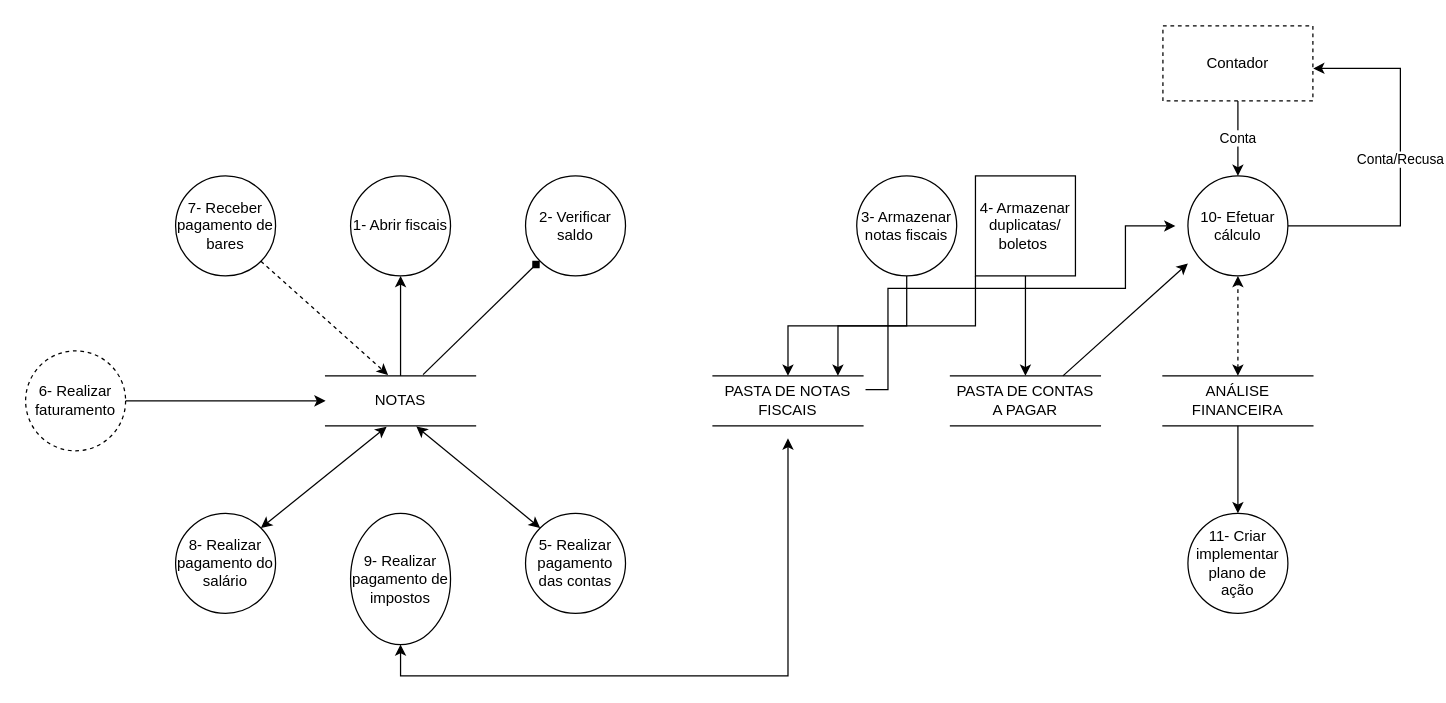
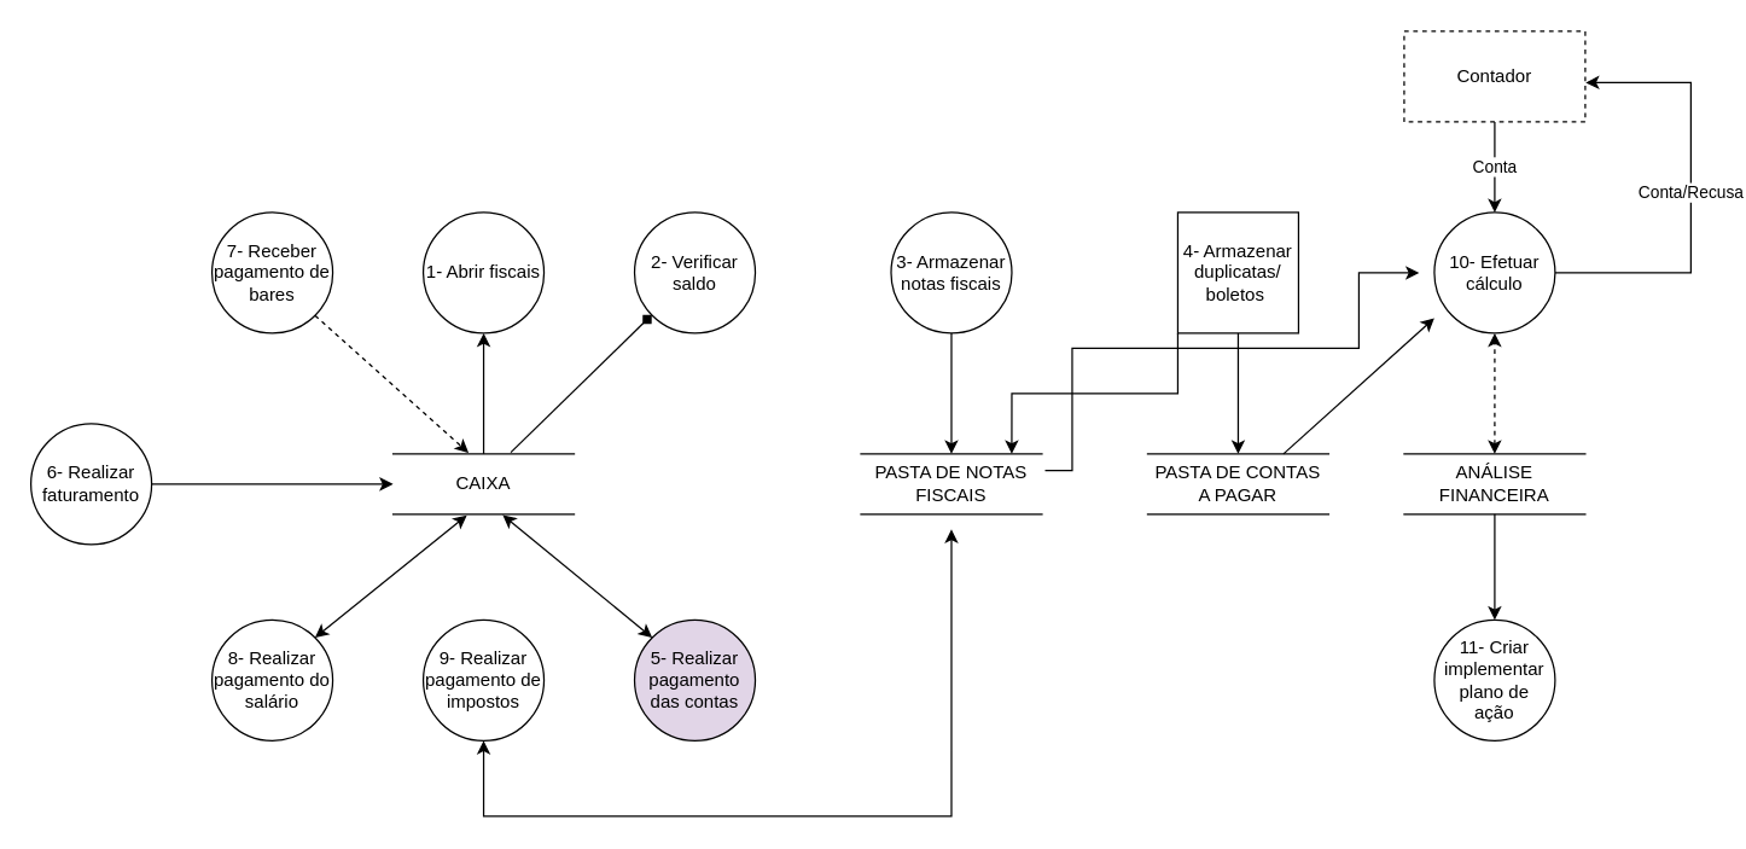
- <mxCell id="8" value="3- Armazenar notas fiscais" style="ellipse;whiteSpace=wrap;html=1;aspect=fixed;" parent="1" vertex="1"><mxGeometry x="685" y="140" width="80" height="80" as="geometry" /></mxCell>
+ <mxCell id="8" value="3- Armazenar notas fiscais" style="ellipse;whiteSpace=wrap;html=1;aspect=fixed;" parent="1" vertex="1"><mxGeometry x="590" y="140" width="80" height="80" as="geometry" /></mxCell>
- <mxCell id="15" value="6- Realizar faturamento" style="ellipse;whiteSpace=wrap;html=1;aspect=fixed;dashed=1;" parent="1" vertex="1"><mxGeometry x="20" y="280" width="80" height="80" as="geometry" /></mxCell>
+ <mxCell id="15" value="6- Realizar faturamento" style="ellipse;whiteSpace=wrap;html=1;aspect=fixed;" parent="1" vertex="1"><mxGeometry x="20" y="280" width="80" height="80" as="geometry" /></mxCell>
- <mxCell id="6" value="NOTAS" style="shape=partialRectangle;whiteSpace=wrap;html=1;left=0;right=0;fillColor=none;" parent="1" vertex="1"><mxGeometry x="260" y="300" width="120" height="40" as="geometry" /></mxCell>
+ <mxCell id="6" value="CAIXA" style="shape=partialRectangle;whiteSpace=wrap;html=1;left=0;right=0;fillColor=none;" parent="1" vertex="1"><mxGeometry x="260" y="300" width="120" height="40" as="geometry" /></mxCell>
- <mxCell id="13" value="5- Realizar pagamento das contas" style="ellipse;whiteSpace=wrap;html=1;aspect=fixed;" parent="1" vertex="1"><mxGeometry x="420" y="410" width="80" height="80" as="geometry" /></mxCell>
+ <mxCell id="13" value="5- Realizar pagamento das contas" style="ellipse;whiteSpace=wrap;html=1;aspect=fixed;fillColor=#e1d5e7;" parent="1" vertex="1"><mxGeometry x="420" y="410" width="80" height="80" as="geometry" /></mxCell>
- <mxCell id="22" value="9- Realizar pagamento de impostos" style="ellipse;whiteSpace=wrap;html=1;aspect=fixed;" parent="1" vertex="1"><mxGeometry x="280" y="410" width="80" height="105" as="geometry" /></mxCell>
+ <mxCell id="22" value="9- Realizar pagamento de impostos" style="ellipse;whiteSpace=wrap;html=1;aspect=fixed;" parent="1" vertex="1"><mxGeometry x="280" y="410" width="80" height="80" as="geometry" /></mxCell>
